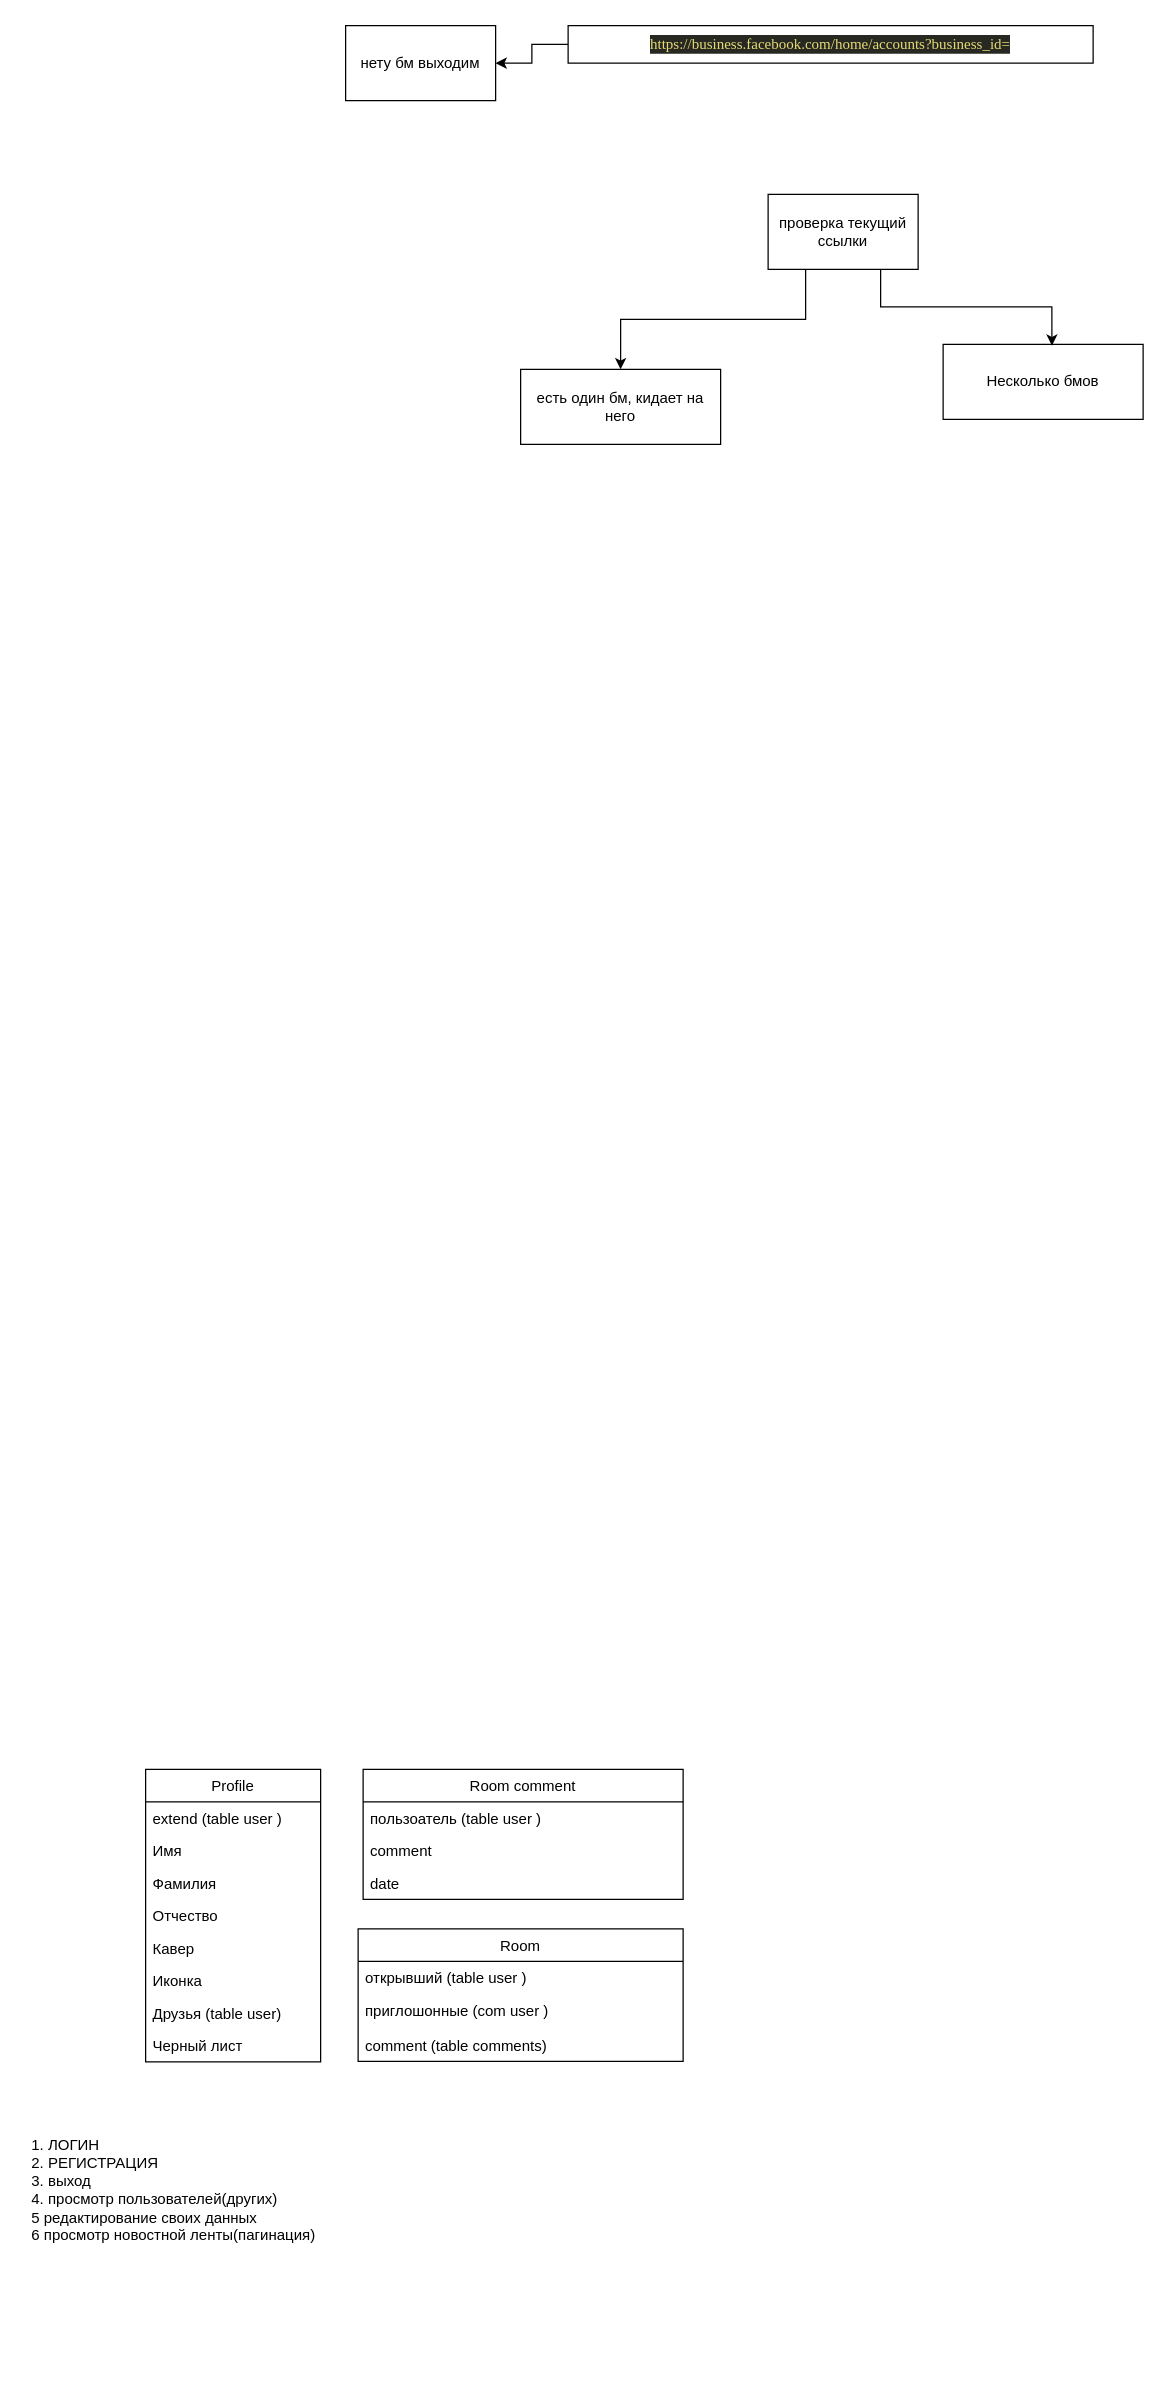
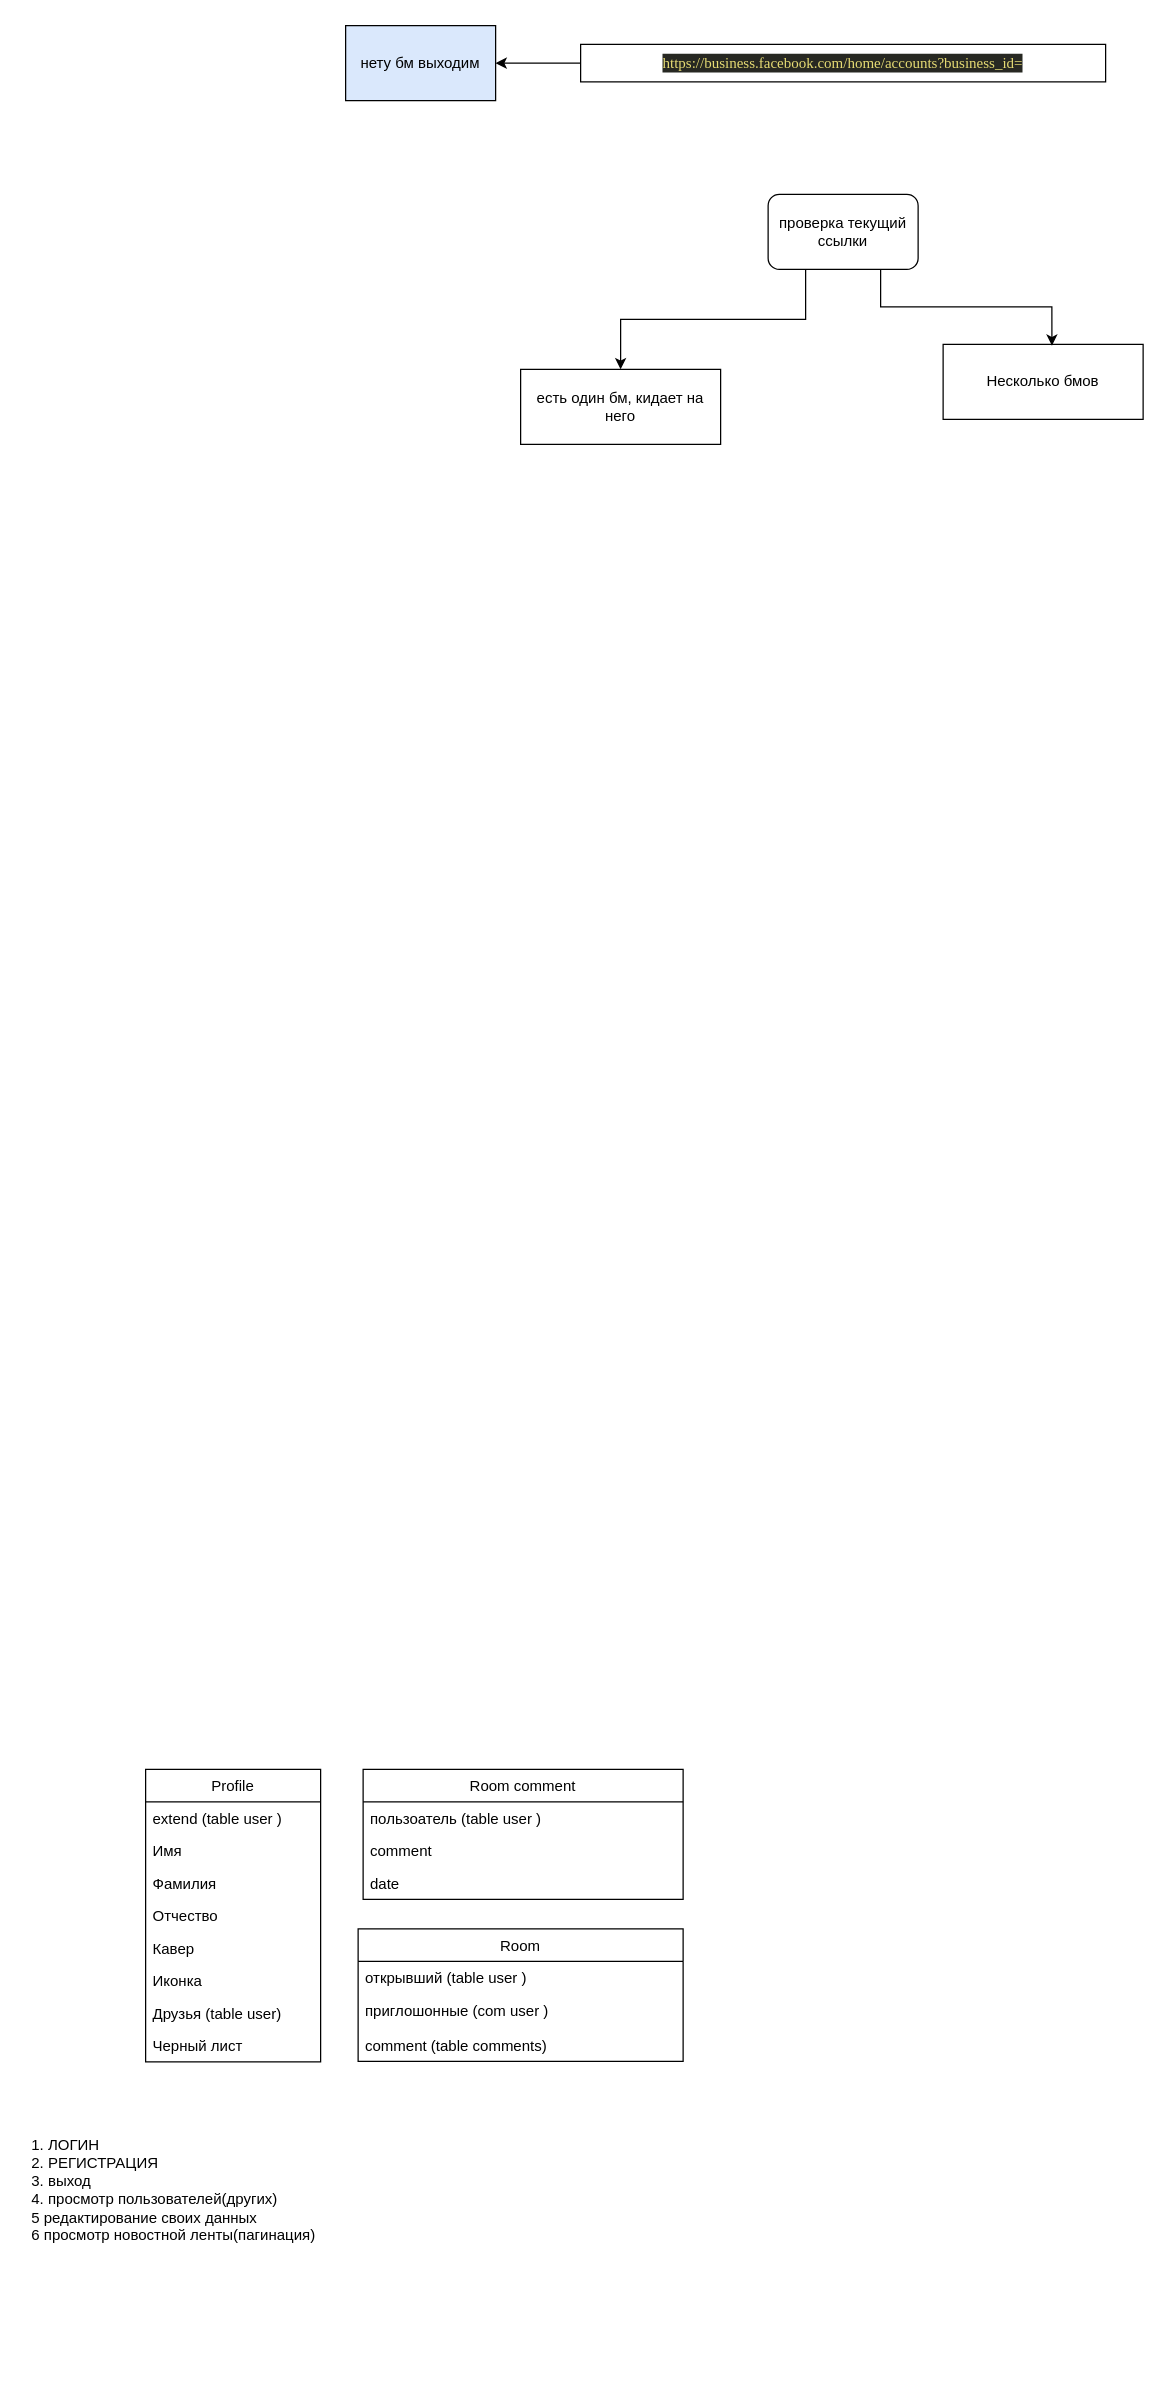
- <mxCell id="21" value="&lt;pre style=&quot;background-color: #272822 ; color: #f8f8f2 ; font-family: &amp;#34;consolas&amp;#34; ; font-size: 9 8pt&quot;&gt;&lt;span style=&quot;color: #e6db74&quot;&gt;https://business.facebook.com/home/accounts?business_id=&lt;/span&gt;&lt;/pre&gt;" style="rounded=0;whiteSpace=wrap;html=1;" vertex="1" parent="1"><mxGeometry x="454" y="20" width="420" height="30" as="geometry" /></mxCell>
+ <mxCell id="21" value="&lt;pre style=&quot;background-color: #272822 ; color: #f8f8f2 ; font-family: &amp;#34;consolas&amp;#34; ; font-size: 9 8pt&quot;&gt;&lt;span style=&quot;color: #e6db74&quot;&gt;https://business.facebook.com/home/accounts?business_id=&lt;/span&gt;&lt;/pre&gt;" style="rounded=0;whiteSpace=wrap;html=1;" vertex="1" parent="1"><mxGeometry x="464" y="35" width="420" height="30" as="geometry" /></mxCell>
- <mxCell id="22" value="нету бм выходим" style="rounded=0;whiteSpace=wrap;html=1;" vertex="1" parent="1"><mxGeometry x="276" y="20" width="120" height="60" as="geometry" /></mxCell>
+ <mxCell id="22" value="нету бм выходим" style="rounded=0;whiteSpace=wrap;html=1;fillColor=#dae8fc;" vertex="1" parent="1"><mxGeometry x="276" y="20" width="120" height="60" as="geometry" /></mxCell>
- <mxCell id="27" value="проверка текущий ссылки" style="whiteSpace=wrap;html=1;rounded=0;" vertex="1" parent="1"><mxGeometry x="614" y="155" width="120" height="60" as="geometry" /></mxCell>
+ <mxCell id="27" value="проверка текущий ссылки" style="rounded=1;whiteSpace=wrap;html=1;" vertex="1" parent="1"><mxGeometry x="614" y="155" width="120" height="60" as="geometry" /></mxCell>
